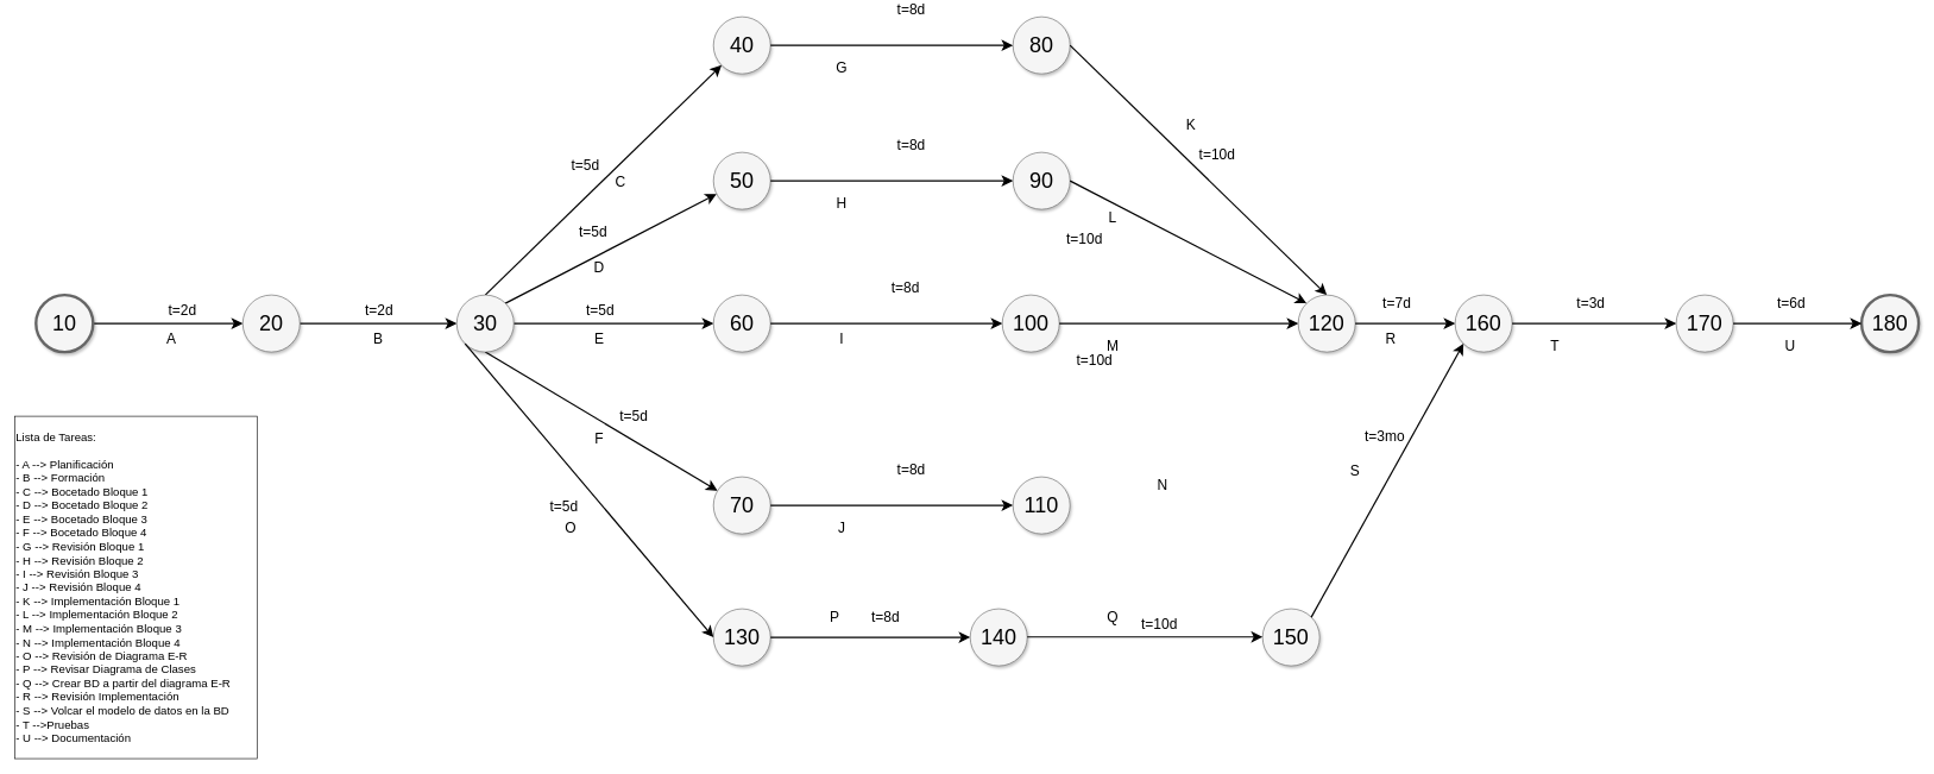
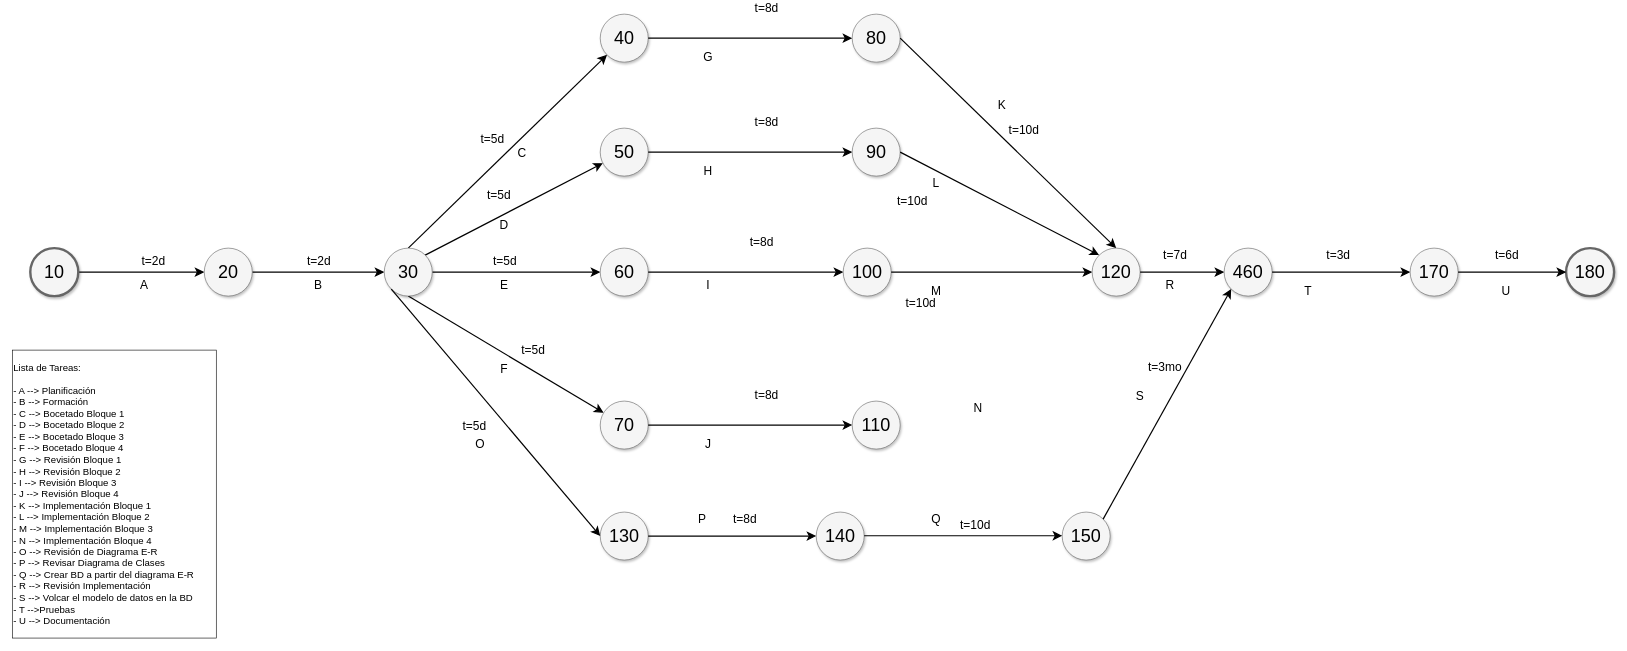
- <mxCell id="64" value="160" style="ellipse;whiteSpace=wrap;html=1;rounded=0;shadow=1;strokeColor=#666666;strokeWidth=1;fontSize=30;align=center;fillColor=#f5f5f5;" parent="1" vertex="1"><mxGeometry x="2040" y="410" width="80" height="80" as="geometry" /></mxCell>
+ <mxCell id="64" value="460" style="ellipse;whiteSpace=wrap;html=1;rounded=0;shadow=1;strokeColor=#666666;strokeWidth=1;fontSize=30;align=center;fillColor=#f5f5f5;" parent="1" vertex="1"><mxGeometry x="2040" y="410" width="80" height="80" as="geometry" /></mxCell>
